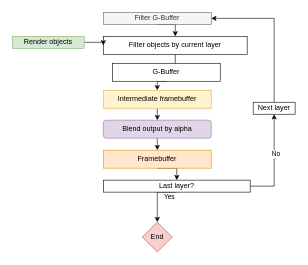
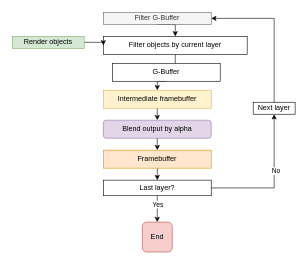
- <mxCell id="10" value="Last layer?" style="rounded=0;whiteSpace=wrap;html=1;" vertex="1" parent="1"><mxGeometry x="172" y="300" width="245" height="20" as="geometry" /></mxCell>
+ <mxCell id="10" value="Last layer?" style="rounded=0;whiteSpace=wrap;html=1;" vertex="1" parent="1"><mxGeometry x="172" y="300" width="180" height="26" as="geometry" /></mxCell>
- <mxCell id="21" value="End" style="rhombus;whiteSpace=wrap;html=1;fillColor=#f8cecc;strokeColor=#b85450;" vertex="1" parent="1"><mxGeometry x="237" y="370" width="50" height="50" as="geometry" /></mxCell>
+ <mxCell id="21" value="End" style="whiteSpace=wrap;html=1;fillColor=#f8cecc;strokeColor=#b85450;rounded=1;" vertex="1" parent="1"><mxGeometry x="237" y="370" width="50" height="50" as="geometry" /></mxCell>
